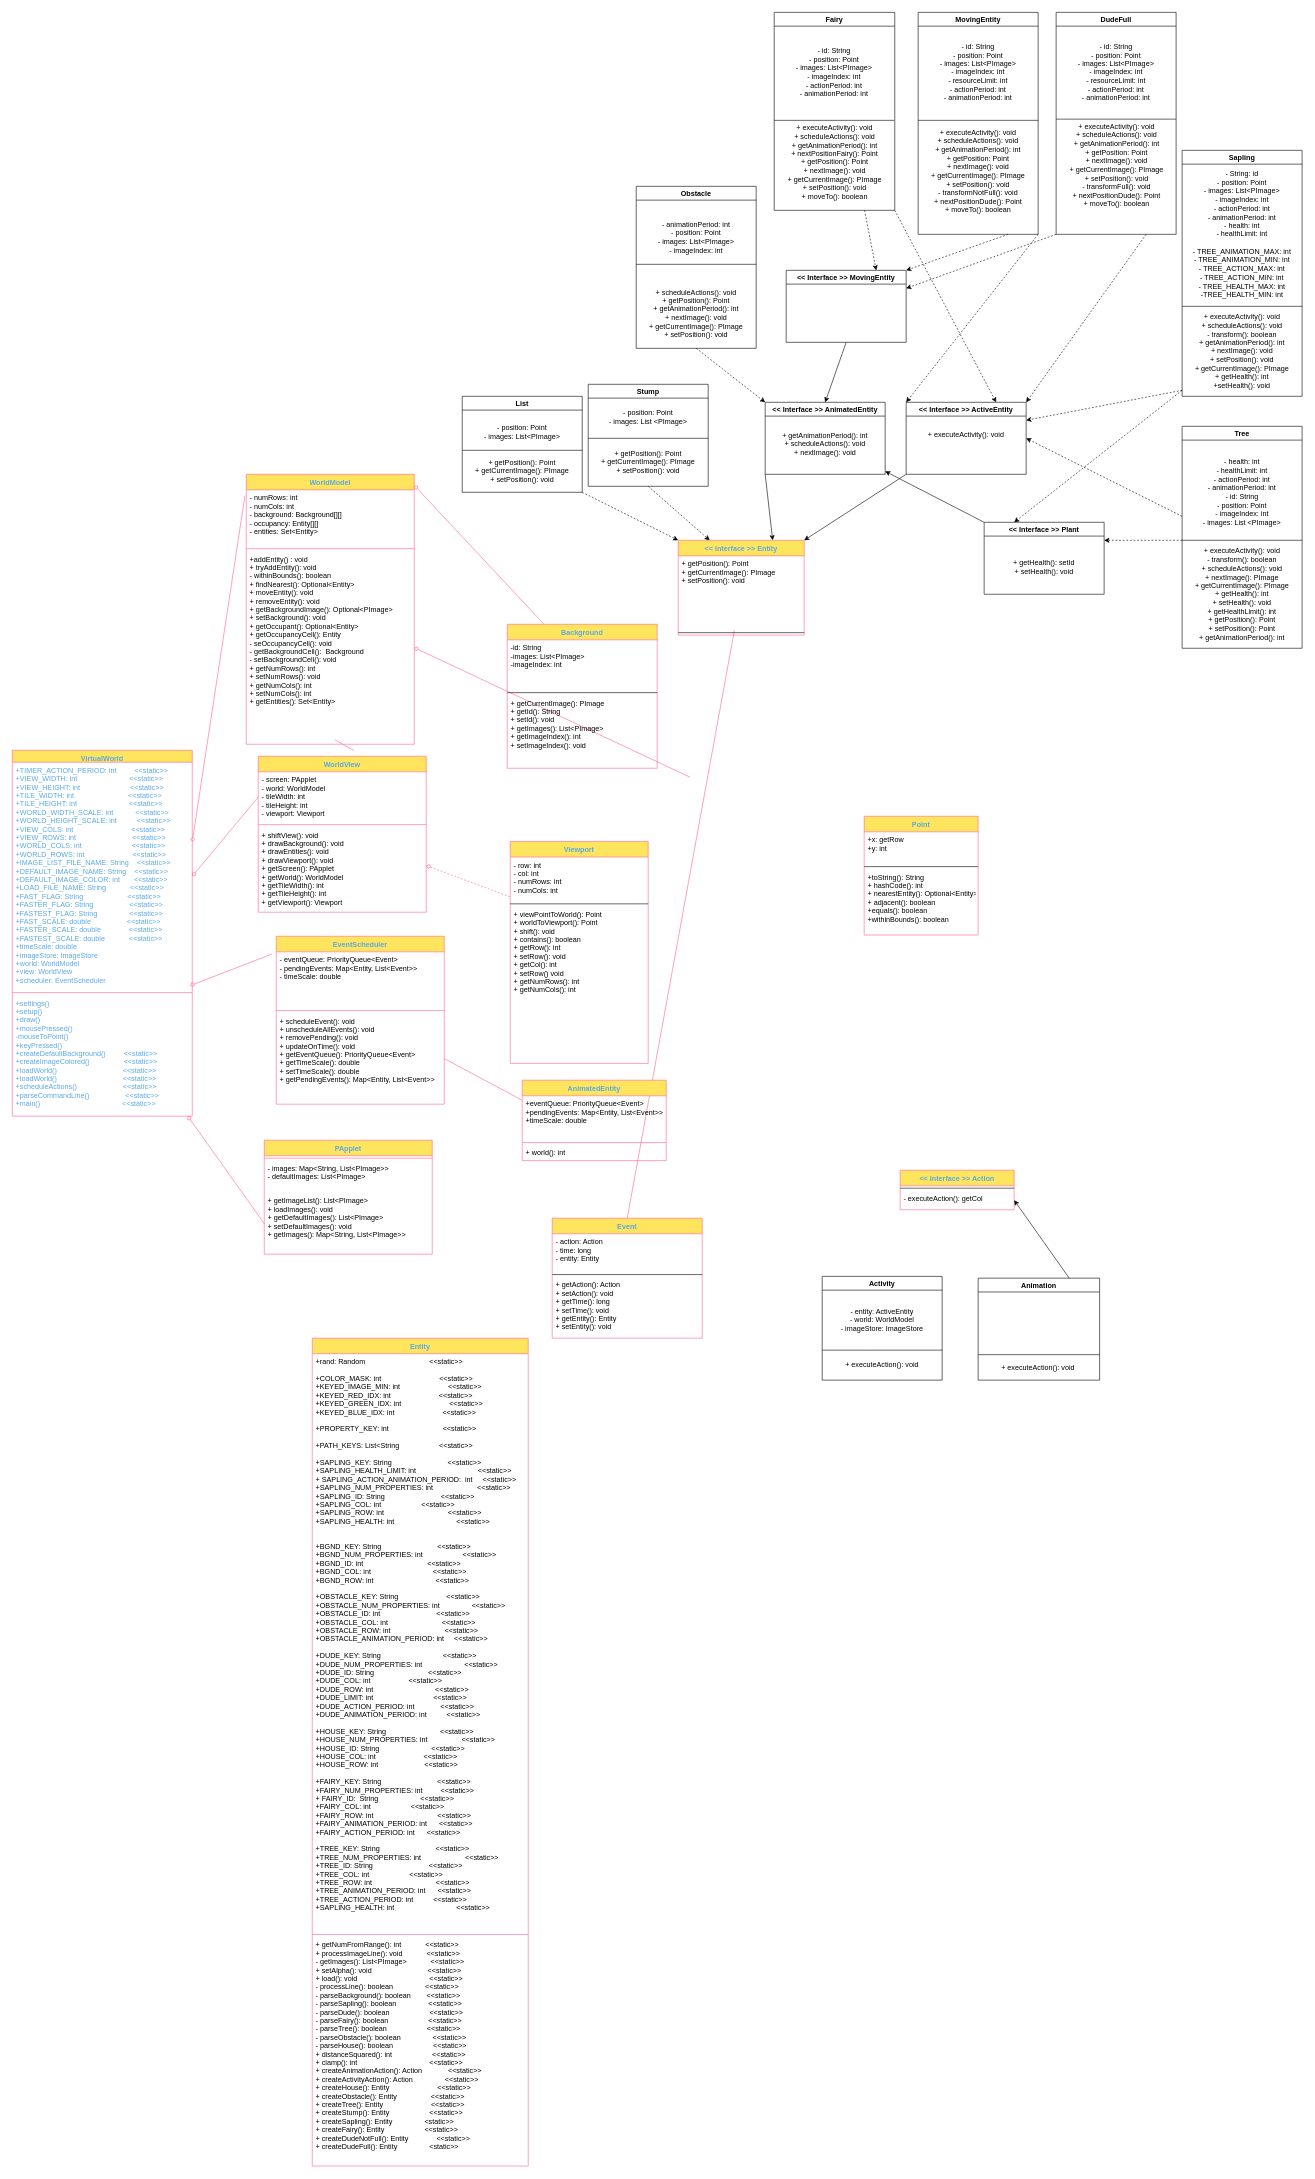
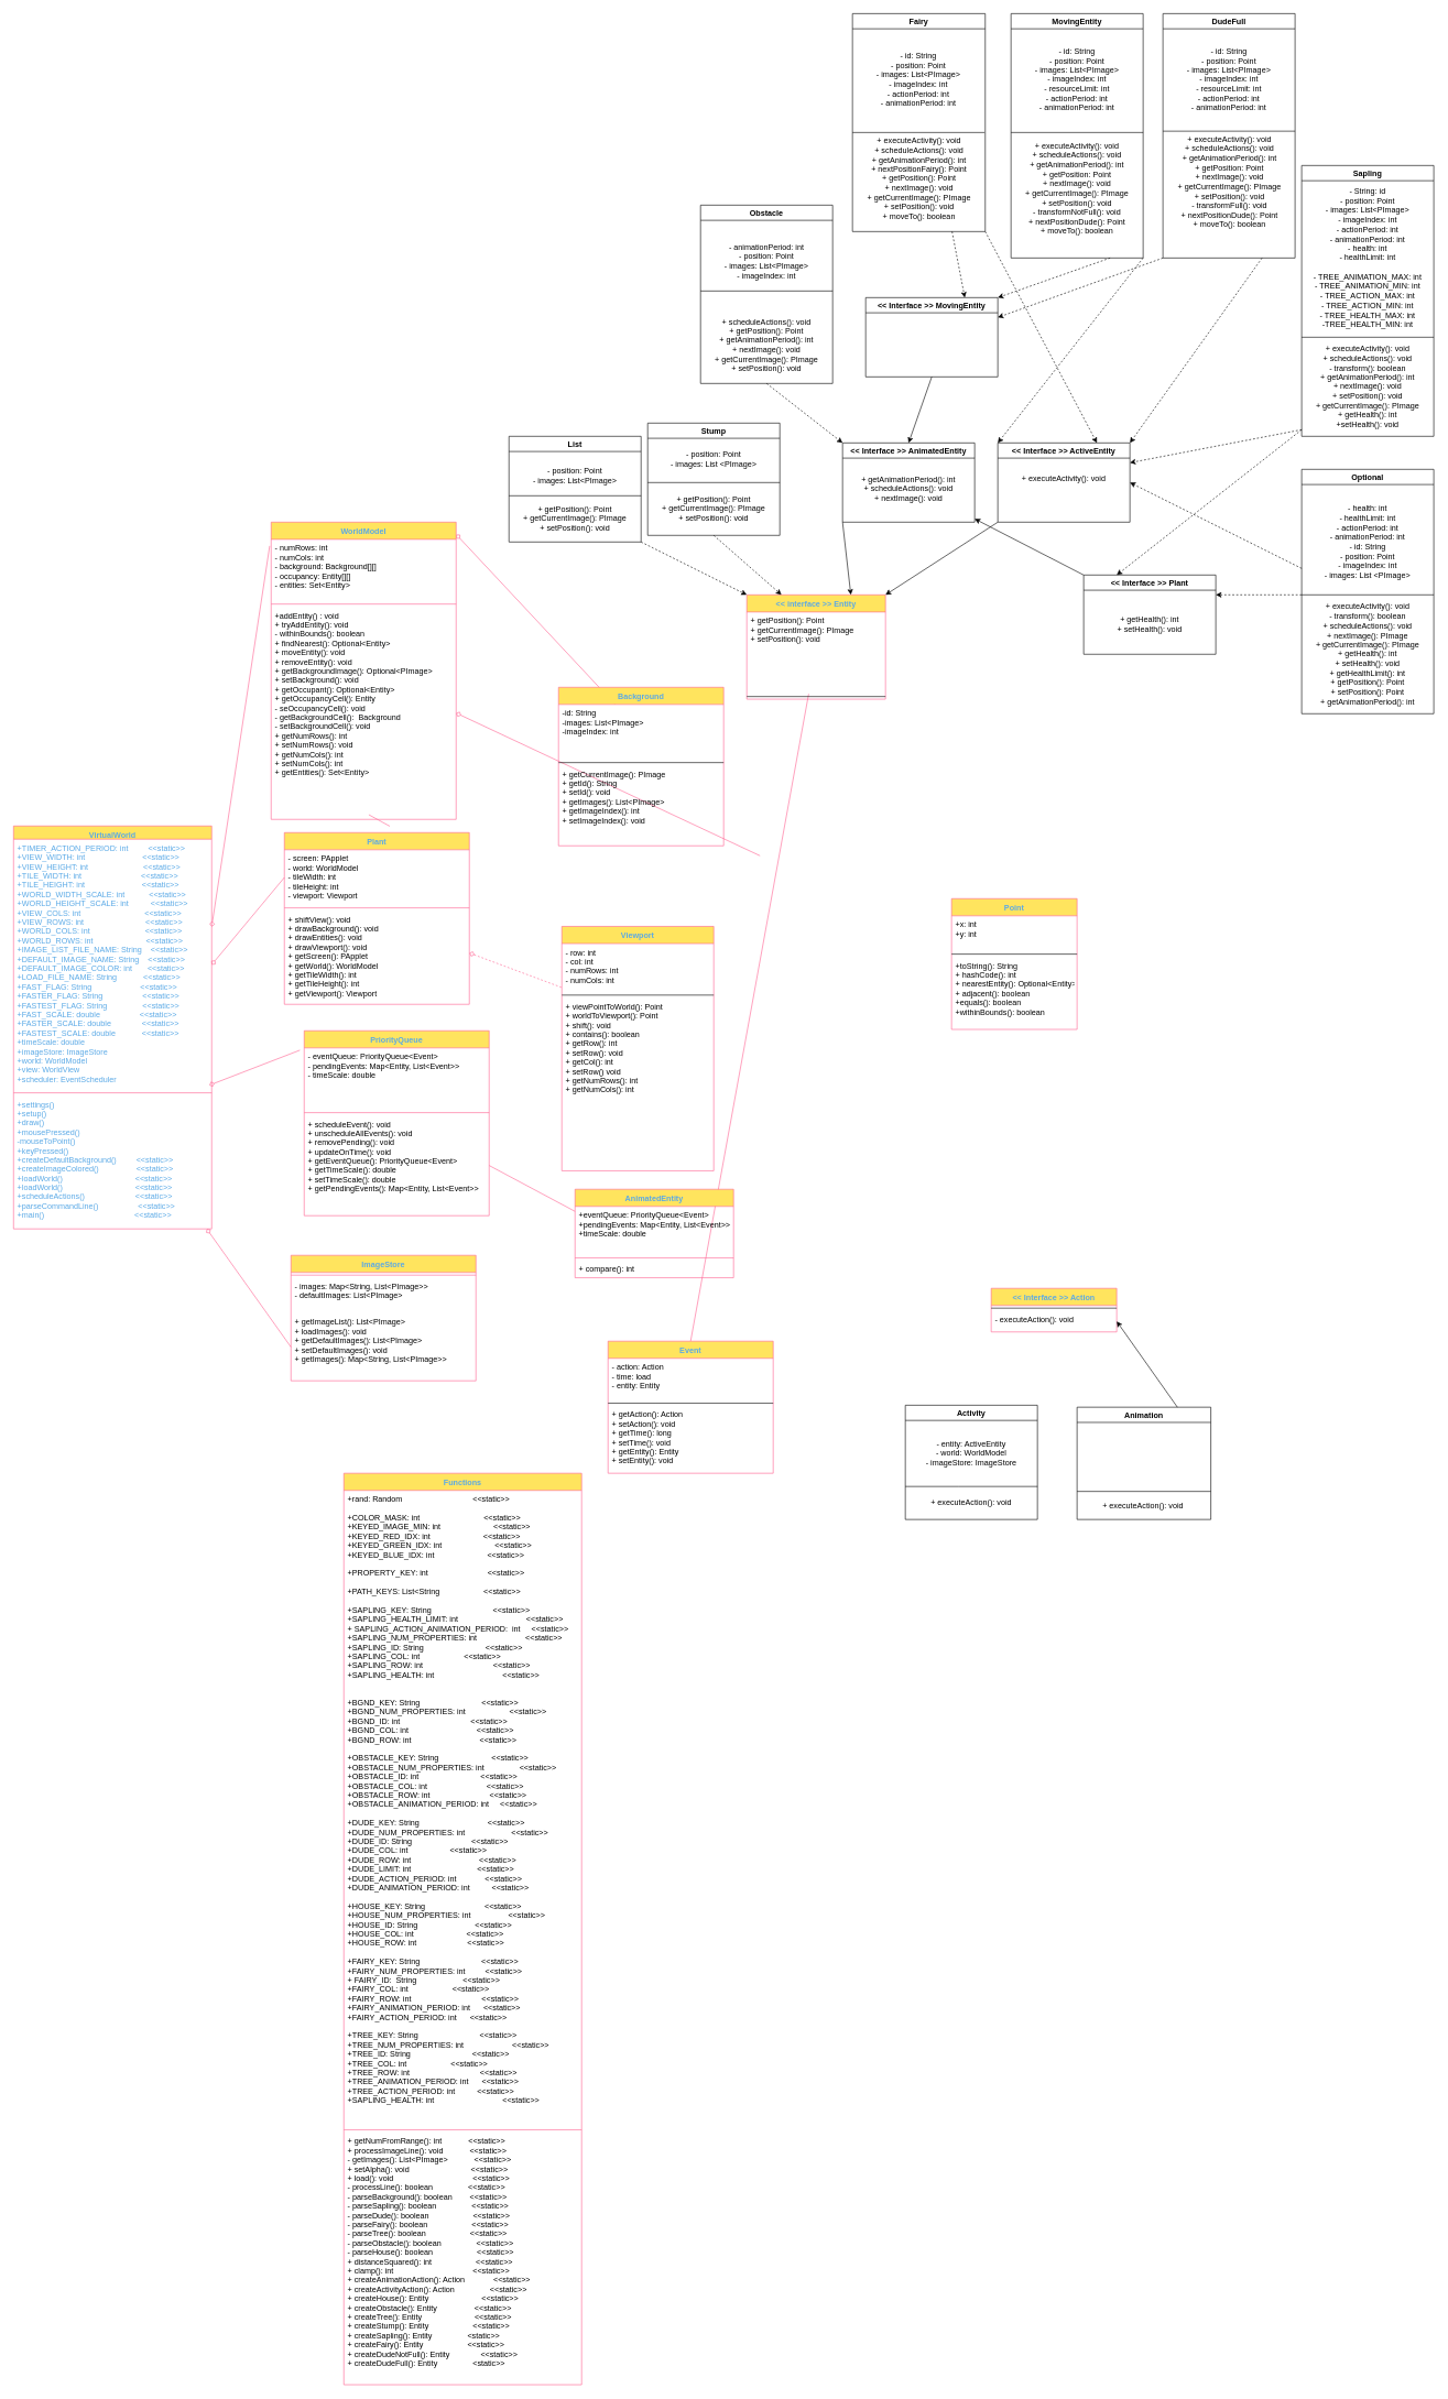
- <mxCell id="119" value="Tree" style="swimlane;" parent="1" vertex="1"><mxGeometry x="1970" y="710" width="200" height="370" as="geometry" /></mxCell>
+ <mxCell id="119" value="Optional" style="swimlane;" parent="1" vertex="1"><mxGeometry x="1970" y="710" width="200" height="370" as="geometry" /></mxCell>
- <mxCell id="115" value="+ getHealth(): setId&lt;br&gt;+ setHealth(): void" style="text;html=1;strokeColor=none;fillColor=none;align=center;verticalAlign=middle;whiteSpace=wrap;rounded=0;" vertex="1" parent="114"><mxGeometry y="30" width="200" height="90" as="geometry" /></mxCell>
+ <mxCell id="115" value="+ getHealth(): int&lt;br&gt;+ setHealth(): void" style="text;html=1;strokeColor=none;fillColor=none;align=center;verticalAlign=middle;whiteSpace=wrap;rounded=0;" vertex="1" parent="114"><mxGeometry y="30" width="200" height="90" as="geometry" /></mxCell>
- <mxCell id="20" value="WorldView" style="swimlane;fontStyle=1;align=center;verticalAlign=top;childLayout=stackLayout;horizontal=1;startSize=26;horizontalStack=0;resizeParent=1;resizeParentMax=0;resizeLast=0;collapsible=1;marginBottom=0;hachureGap=4;pointerEvents=0;sketch=0;fontColor=#5AA9E6;strokeColor=#FF6392;fillColor=#FFE45E;" parent="1" vertex="1"><mxGeometry x="430" y="1260" width="280" height="260" as="geometry" /></mxCell>
+ <mxCell id="20" value="Plant" style="swimlane;fontStyle=1;align=center;verticalAlign=top;childLayout=stackLayout;horizontal=1;startSize=26;horizontalStack=0;resizeParent=1;resizeParentMax=0;resizeLast=0;collapsible=1;marginBottom=0;hachureGap=4;pointerEvents=0;sketch=0;fontColor=#5AA9E6;strokeColor=#FF6392;fillColor=#FFE45E;" parent="1" vertex="1"><mxGeometry x="430" y="1260" width="280" height="260" as="geometry" /></mxCell>
- <mxCell id="56" value="+x: getRow&#10;+y: int" style="text;strokeColor=none;fillColor=none;align=left;verticalAlign=top;spacingLeft=4;spacingRight=4;overflow=hidden;rotatable=0;points=[[0,0.5],[1,0.5]];portConstraint=eastwest;" parent="55" vertex="1"><mxGeometry y="26" width="190" height="54" as="geometry" /></mxCell>
+ <mxCell id="56" value="+x: int&#10;+y: int" style="text;strokeColor=none;fillColor=none;align=left;verticalAlign=top;spacingLeft=4;spacingRight=4;overflow=hidden;rotatable=0;points=[[0,0.5],[1,0.5]];portConstraint=eastwest;" parent="55" vertex="1"><mxGeometry y="26" width="190" height="54" as="geometry" /></mxCell>
- <mxCell id="24" value="EventScheduler" style="swimlane;fontStyle=1;align=center;verticalAlign=top;childLayout=stackLayout;horizontal=1;startSize=26;horizontalStack=0;resizeParent=1;resizeParentMax=0;resizeLast=0;collapsible=1;marginBottom=0;hachureGap=4;pointerEvents=0;sketch=0;fontColor=#5AA9E6;strokeColor=#FF6392;fillColor=#FFE45E;" parent="1" vertex="1"><mxGeometry x="460" y="1560" width="280" height="280" as="geometry" /></mxCell>
+ <mxCell id="24" value="PriorityQueue" style="swimlane;fontStyle=1;align=center;verticalAlign=top;childLayout=stackLayout;horizontal=1;startSize=26;horizontalStack=0;resizeParent=1;resizeParentMax=0;resizeLast=0;collapsible=1;marginBottom=0;hachureGap=4;pointerEvents=0;sketch=0;fontColor=#5AA9E6;strokeColor=#FF6392;fillColor=#FFE45E;" parent="1" vertex="1"><mxGeometry x="460" y="1560" width="280" height="280" as="geometry" /></mxCell>
- <mxCell id="28" value="PApplet" style="swimlane;fontStyle=1;align=center;verticalAlign=top;childLayout=stackLayout;horizontal=1;startSize=26;horizontalStack=0;resizeParent=1;resizeParentMax=0;resizeLast=0;collapsible=1;marginBottom=0;hachureGap=4;pointerEvents=0;sketch=0;fontColor=#5AA9E6;strokeColor=#FF6392;fillColor=#FFE45E;" parent="1" vertex="1"><mxGeometry x="440" y="1900" width="280" height="190" as="geometry" /></mxCell>
+ <mxCell id="28" value="ImageStore" style="swimlane;fontStyle=1;align=center;verticalAlign=top;childLayout=stackLayout;horizontal=1;startSize=26;horizontalStack=0;resizeParent=1;resizeParentMax=0;resizeLast=0;collapsible=1;marginBottom=0;hachureGap=4;pointerEvents=0;sketch=0;fontColor=#5AA9E6;strokeColor=#FF6392;fillColor=#FFE45E;" parent="1" vertex="1"><mxGeometry x="440" y="1900" width="280" height="190" as="geometry" /></mxCell>
- <mxCell id="35" value="+ world(): int" style="text;strokeColor=none;fillColor=none;align=left;verticalAlign=top;spacingLeft=4;spacingRight=4;overflow=hidden;rotatable=0;points=[[0,0.5],[1,0.5]];portConstraint=eastwest;fontColor=#000000;" parent="32" vertex="1"><mxGeometry y="108" width="240" height="26" as="geometry" /></mxCell>
+ <mxCell id="35" value="+ compare(): int" style="text;strokeColor=none;fillColor=none;align=left;verticalAlign=top;spacingLeft=4;spacingRight=4;overflow=hidden;rotatable=0;points=[[0,0.5],[1,0.5]];portConstraint=eastwest;fontColor=#000000;" parent="32" vertex="1"><mxGeometry y="108" width="240" height="26" as="geometry" /></mxCell>
- <mxCell id="61" value="- executeAction(): getCol&#10;" style="text;strokeColor=none;fillColor=none;align=left;verticalAlign=top;spacingLeft=4;spacingRight=4;overflow=hidden;rotatable=0;points=[[0,0.5],[1,0.5]];portConstraint=eastwest;" parent="59" vertex="1"><mxGeometry y="34" width="190" height="32" as="geometry" /></mxCell>
+ <mxCell id="61" value="- executeAction(): void&#10;" style="text;strokeColor=none;fillColor=none;align=left;verticalAlign=top;spacingLeft=4;spacingRight=4;overflow=hidden;rotatable=0;points=[[0,0.5],[1,0.5]];portConstraint=eastwest;" parent="59" vertex="1"><mxGeometry y="34" width="190" height="32" as="geometry" /></mxCell>
- <mxCell id="52" value="- action: Action&#10;- time: long&#10;- entity: Entity" style="text;strokeColor=none;fillColor=none;align=left;verticalAlign=top;spacingLeft=4;spacingRight=4;overflow=hidden;rotatable=0;points=[[0,0.5],[1,0.5]];portConstraint=eastwest;" parent="51" vertex="1"><mxGeometry y="26" width="250" height="64" as="geometry" /></mxCell>
+ <mxCell id="52" value="- action: Action&#10;- time: load&#10;- entity: Entity" style="text;strokeColor=none;fillColor=none;align=left;verticalAlign=top;spacingLeft=4;spacingRight=4;overflow=hidden;rotatable=0;points=[[0,0.5],[1,0.5]];portConstraint=eastwest;" parent="51" vertex="1"><mxGeometry y="26" width="250" height="64" as="geometry" /></mxCell>
- <mxCell id="36" value="Entity" style="swimlane;fontStyle=1;align=center;verticalAlign=top;childLayout=stackLayout;horizontal=1;startSize=26;horizontalStack=0;resizeParent=1;resizeParentMax=0;resizeLast=0;collapsible=1;marginBottom=0;hachureGap=4;pointerEvents=0;sketch=0;fontColor=#5AA9E6;strokeColor=#FF6392;fillColor=#FFE45E;" parent="1" vertex="1"><mxGeometry x="520" y="2230" width="360" height="1380" as="geometry" /></mxCell>
+ <mxCell id="36" value="Functions" style="swimlane;fontStyle=1;align=center;verticalAlign=top;childLayout=stackLayout;horizontal=1;startSize=26;horizontalStack=0;resizeParent=1;resizeParentMax=0;resizeLast=0;collapsible=1;marginBottom=0;hachureGap=4;pointerEvents=0;sketch=0;fontColor=#5AA9E6;strokeColor=#FF6392;fillColor=#FFE45E;" parent="1" vertex="1"><mxGeometry x="520" y="2230" width="360" height="1380" as="geometry" /></mxCell>
